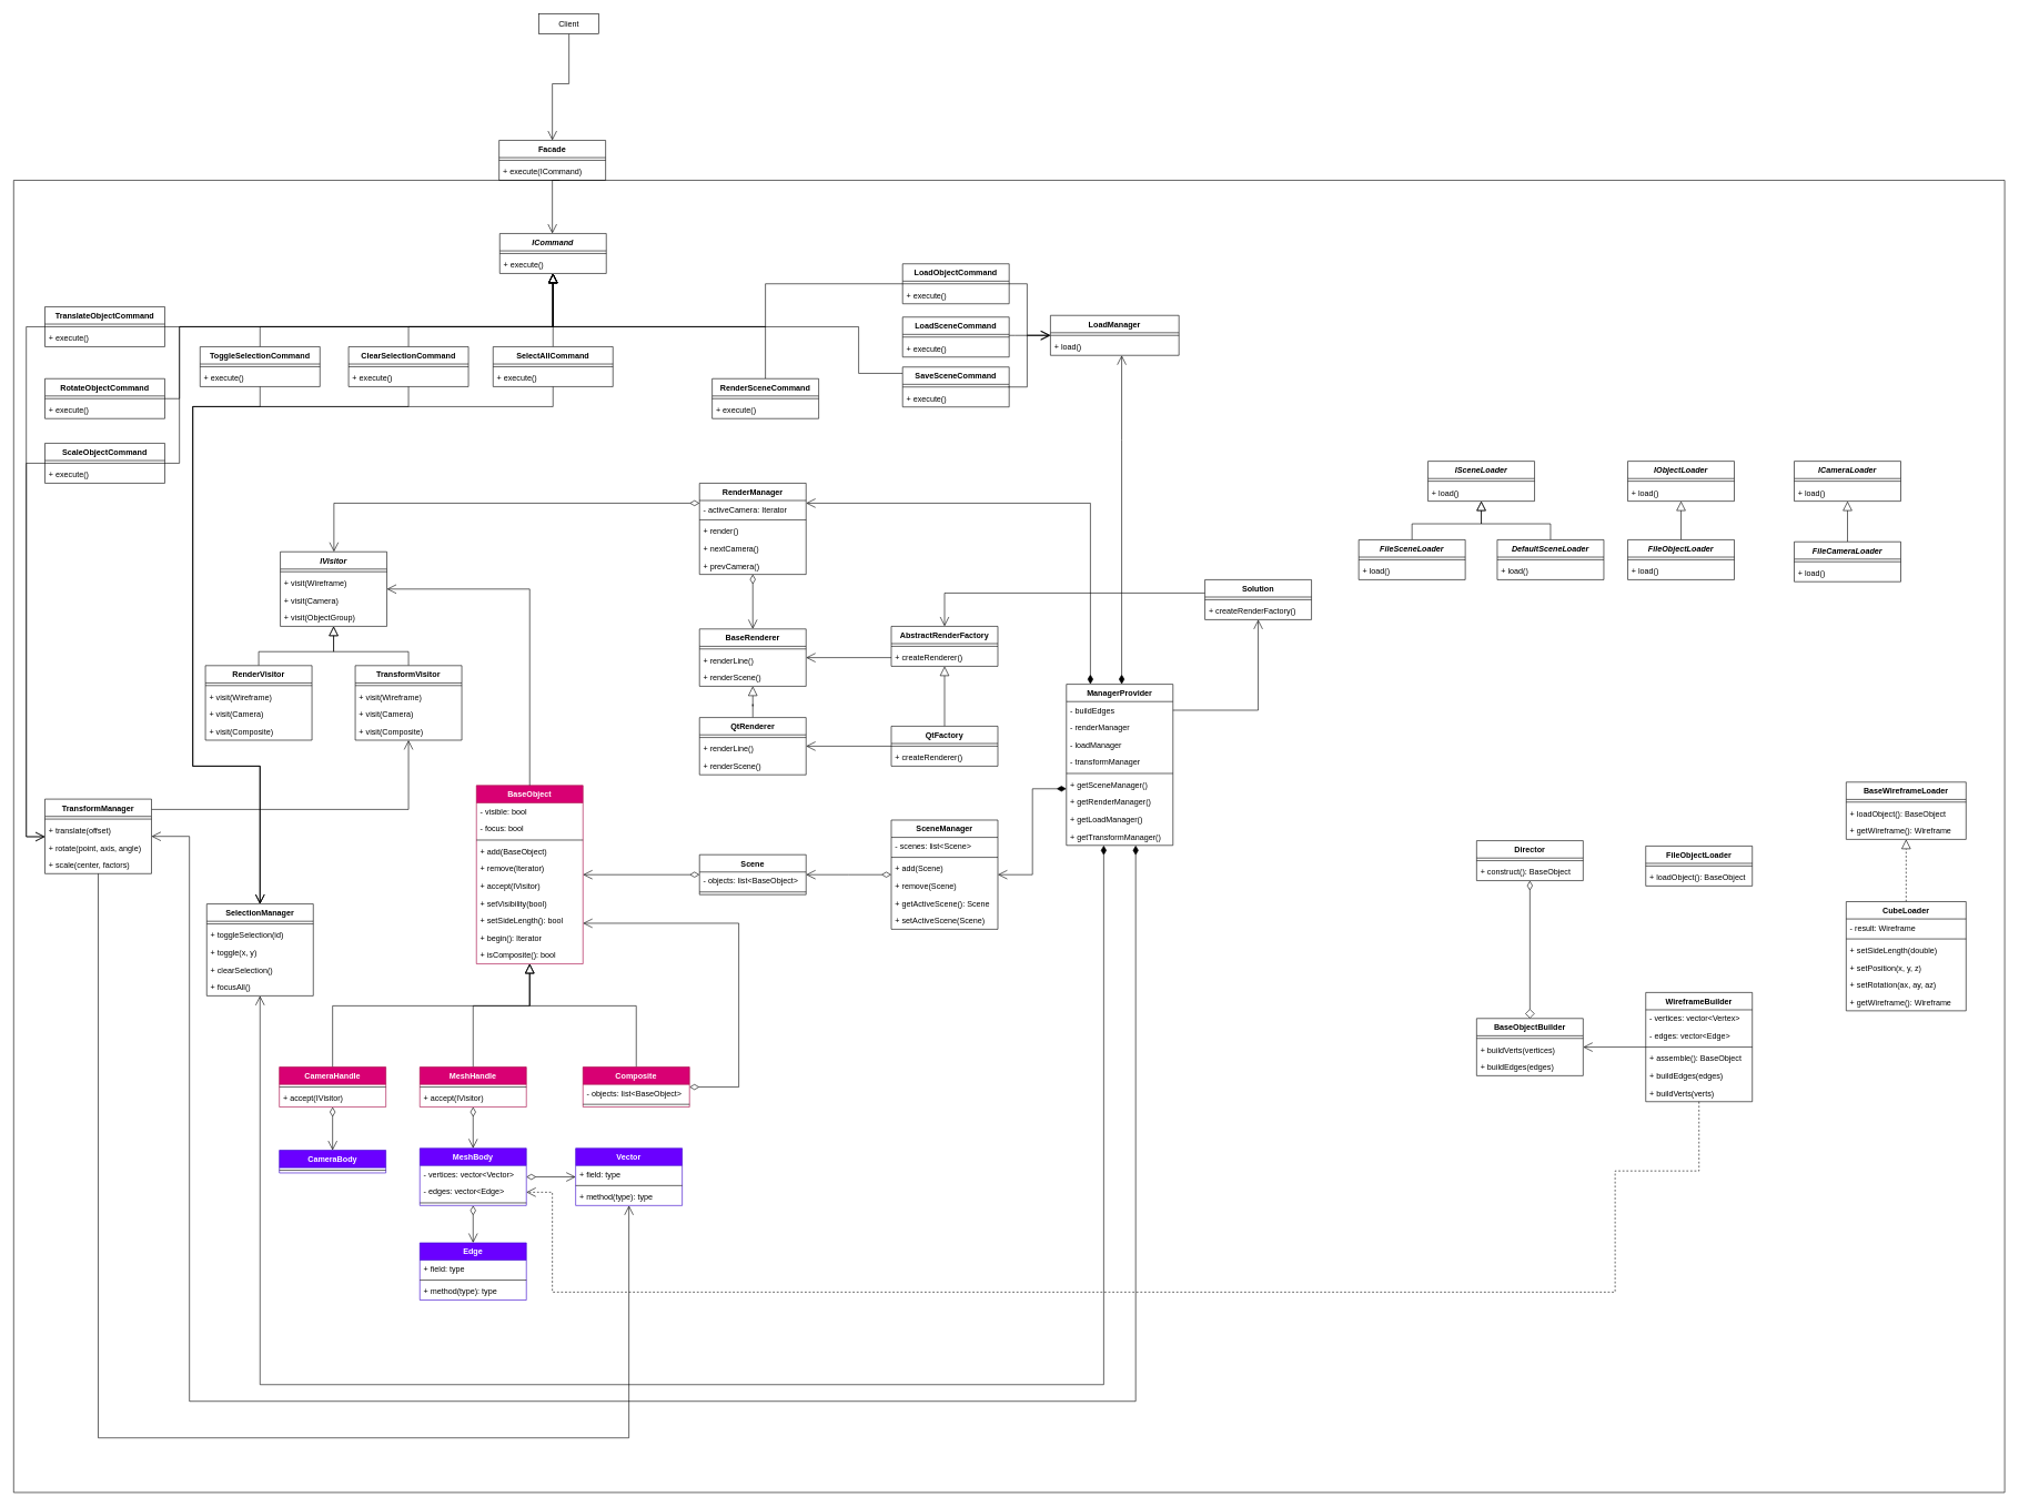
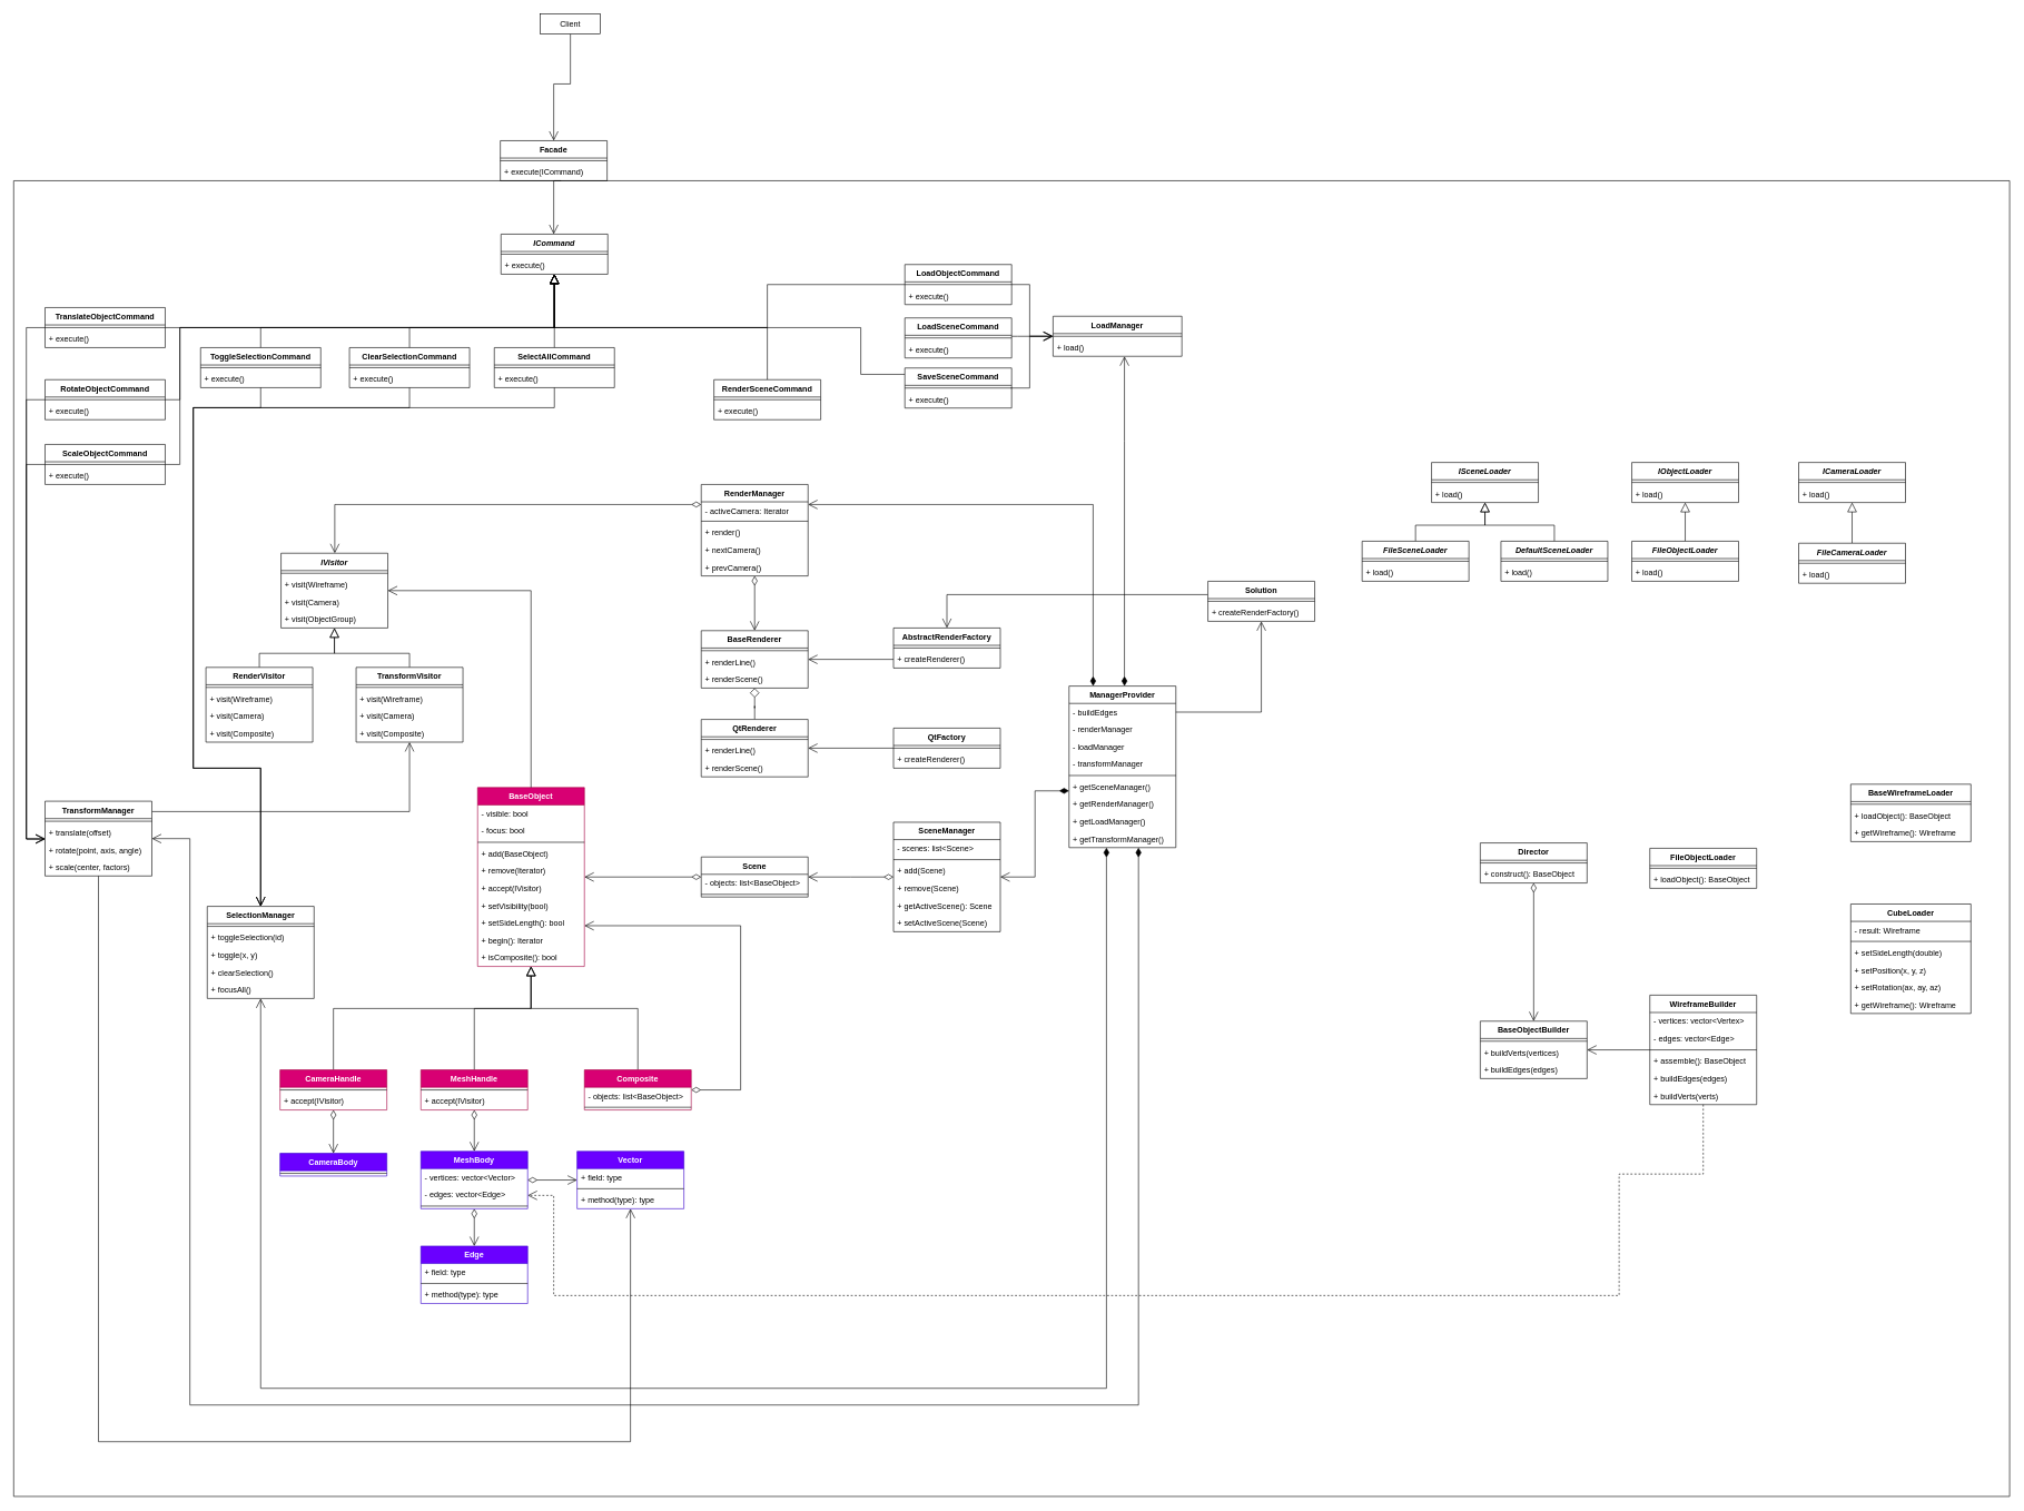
+ <mxCell id="182" style="edgeStyle=orthogonalEdgeStyle;rounded=0;orthogonalLoop=1;jettySize=auto;html=1;startArrow=none;startFill=0;endArrow=open;endFill=0;startSize=12;endSize=12;" parent="2" source="183" target="135" edge="1"><mxGeometry relative="1" as="geometry"><Array as="points"><mxPoint x="19" y="328" /><mxPoint x="19" y="986" /></Array></mxGeometry></mxCell>
- <mxCell id="113" style="edgeStyle=orthogonalEdgeStyle;rounded=0;orthogonalLoop=1;jettySize=auto;html=1;endSize=12;startSize=12;endArrow=block;endFill=0;" parent="2" source="119" target="115" edge="1"><mxGeometry relative="1" as="geometry" /></mxCell>
+ <mxCell id="113" style="edgeStyle=orthogonalEdgeStyle;rounded=0;orthogonalLoop=1;jettySize=auto;html=1;endSize=12;startSize=12;endArrow=diamond;endFill=0;" parent="2" source="119" target="115" edge="1"><mxGeometry relative="1" as="geometry" /></mxCell>
- <mxCell id="126" style="edgeStyle=orthogonalEdgeStyle;rounded=0;orthogonalLoop=1;jettySize=auto;html=1;startArrow=none;startFill=0;endArrow=block;endFill=0;startSize=12;endSize=12;" parent="2" source="128" target="123" edge="1"><mxGeometry relative="1" as="geometry" /></mxCell>
- <mxCell id="73" style="edgeStyle=orthogonalEdgeStyle;rounded=0;orthogonalLoop=1;jettySize=auto;html=1;startArrow=none;startFill=0;endArrow=block;endFill=0;startSize=12;endSize=12;dashed=1;" parent="2" source="74" target="198" edge="1"><mxGeometry relative="1" as="geometry" /></mxCell>
- <mxCell id="223" style="edgeStyle=orthogonalEdgeStyle;rounded=0;orthogonalLoop=1;jettySize=auto;html=1;endArrow=diamond;endFill=0;startSize=12;endSize=12;startArrow=diamondThin;startFill=0;" parent="2" source="224" target="172" edge="1"><mxGeometry relative="1" as="geometry" /></mxCell>
+ <mxCell id="223" style="edgeStyle=orthogonalEdgeStyle;rounded=0;orthogonalLoop=1;jettySize=auto;html=1;endArrow=open;endFill=0;startSize=12;endSize=12;startArrow=diamondThin;startFill=0;" parent="2" source="224" target="172" edge="1"><mxGeometry relative="1" as="geometry" /></mxCell>
